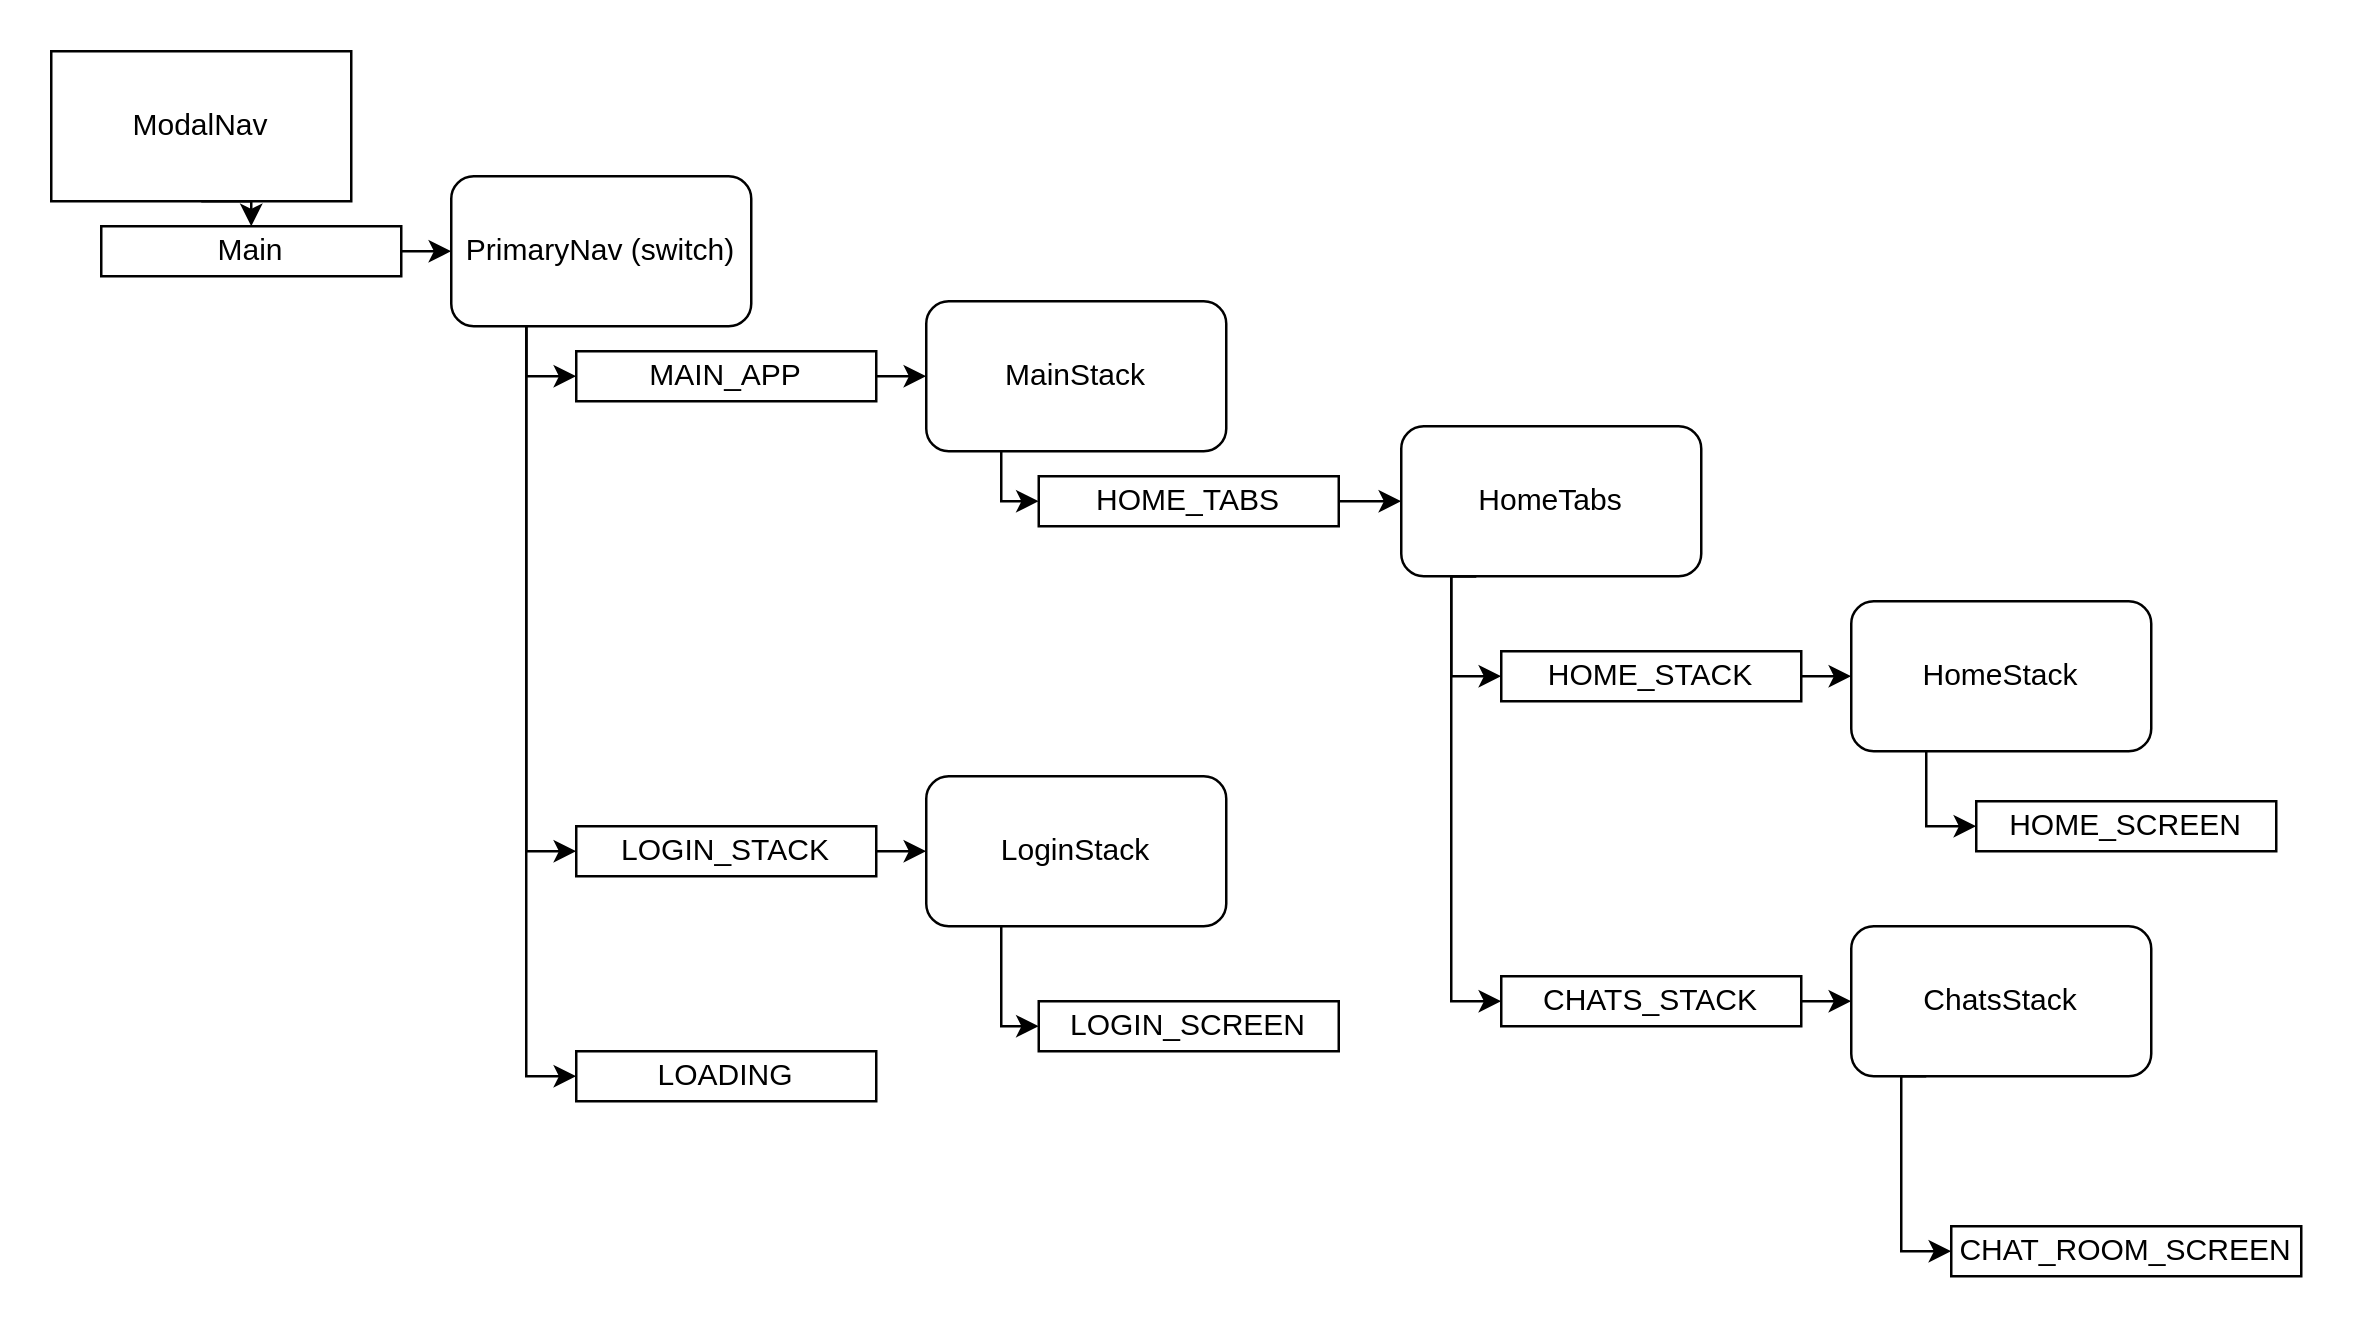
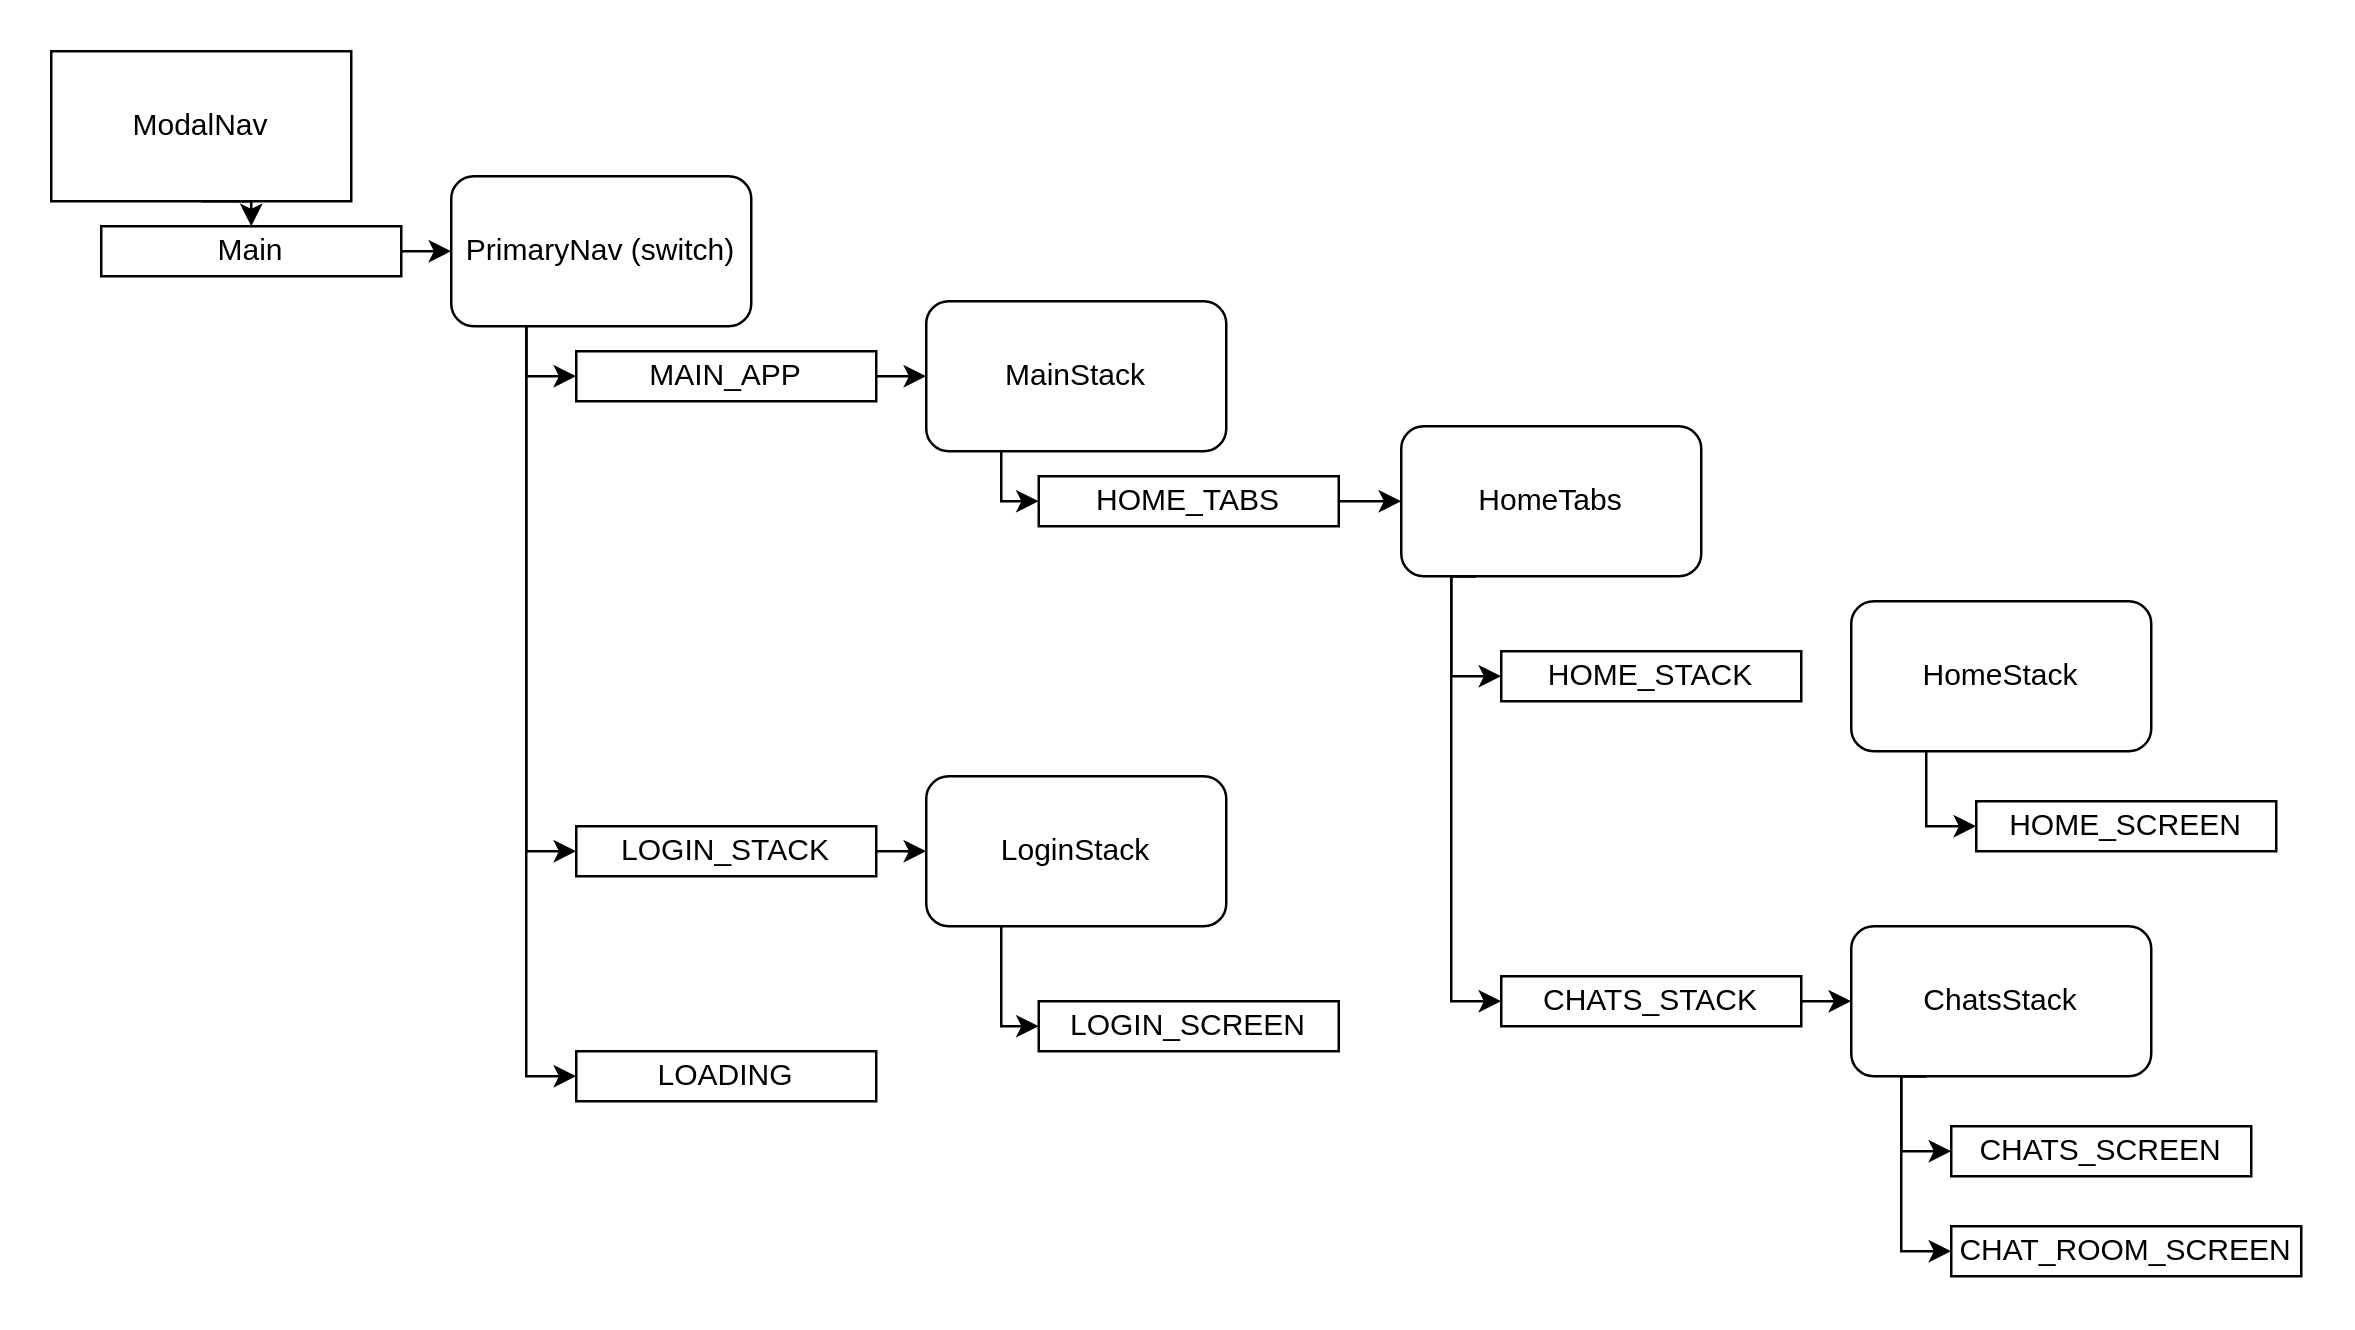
- <mxCell id="22" style="edgeStyle=orthogonalEdgeStyle;rounded=0;orthogonalLoop=1;jettySize=auto;html=1;exitX=1;exitY=0.5;exitDx=0;exitDy=0;entryX=0;entryY=0.5;entryDx=0;entryDy=0;" edge="1" parent="1" source="23" target="27"><mxGeometry relative="1" as="geometry" /></mxCell>
+ <mxCell id="29" style="edgeStyle=orthogonalEdgeStyle;rounded=0;orthogonalLoop=1;jettySize=auto;html=1;exitX=0.25;exitY=1;exitDx=0;exitDy=0;entryX=0;entryY=0.5;entryDx=0;entryDy=0;" edge="1" parent="1" source="31" target="32"><mxGeometry relative="1" as="geometry"><Array as="points"><mxPoint x="760" y="430" /><mxPoint x="760" y="460" /></Array></mxGeometry></mxCell>
+ <mxCell id="32" value="CHATS_SCREEN" style="rounded=0;whiteSpace=wrap;html=1;" vertex="1" parent="1"><mxGeometry x="780" y="450" width="120" height="20" as="geometry" /></mxCell>
